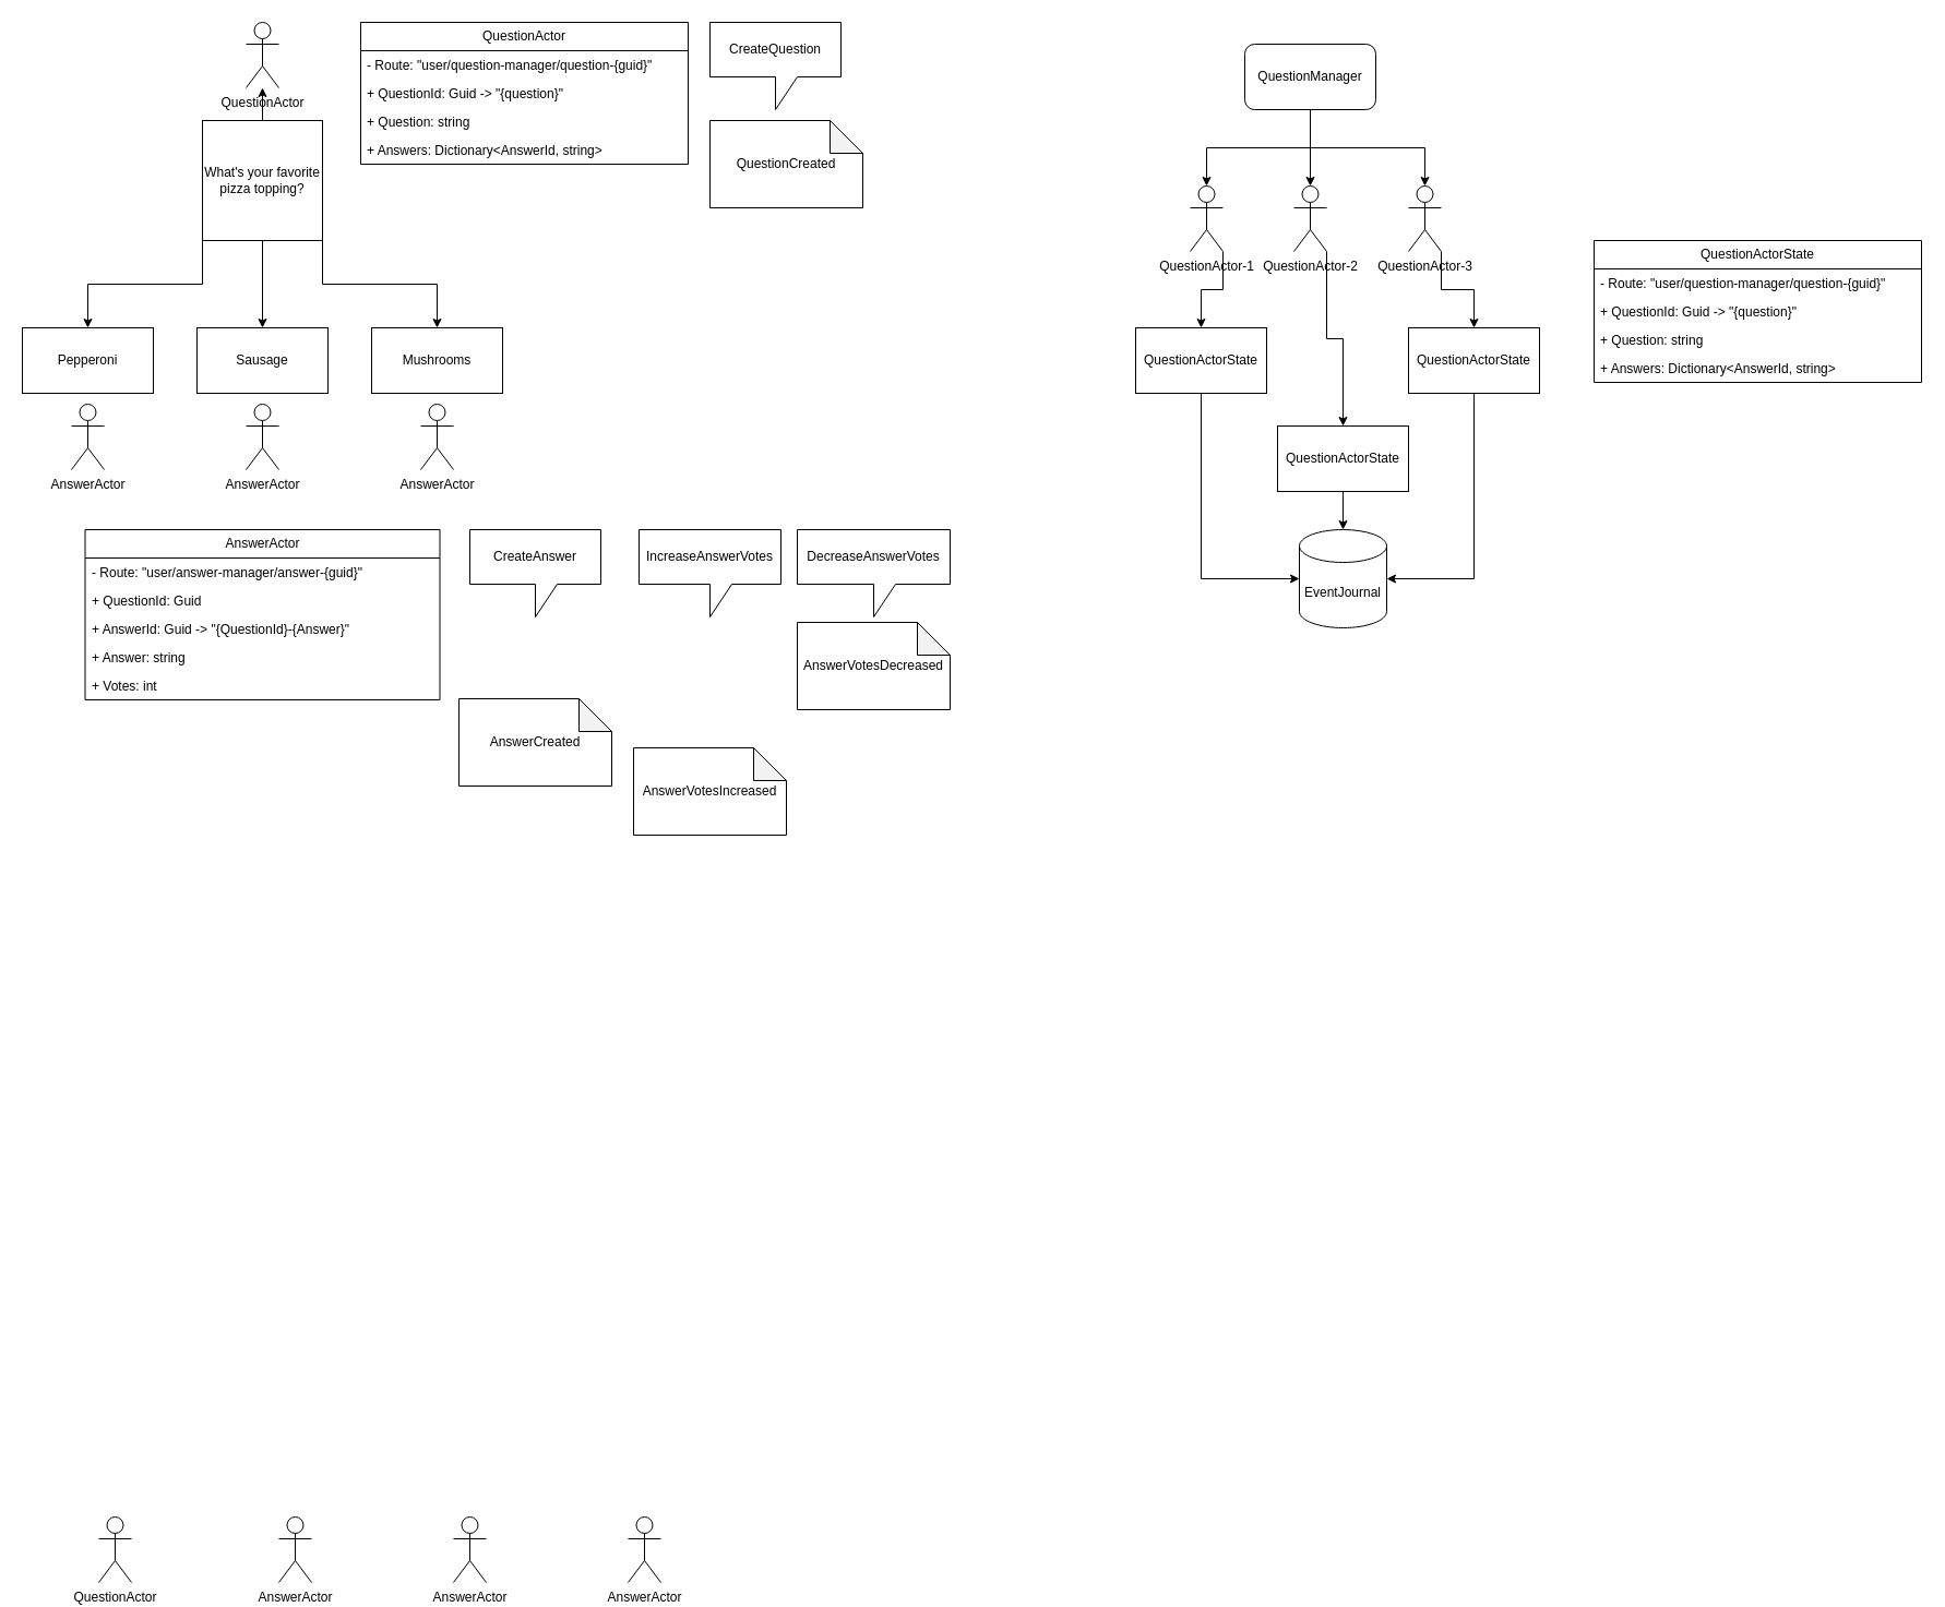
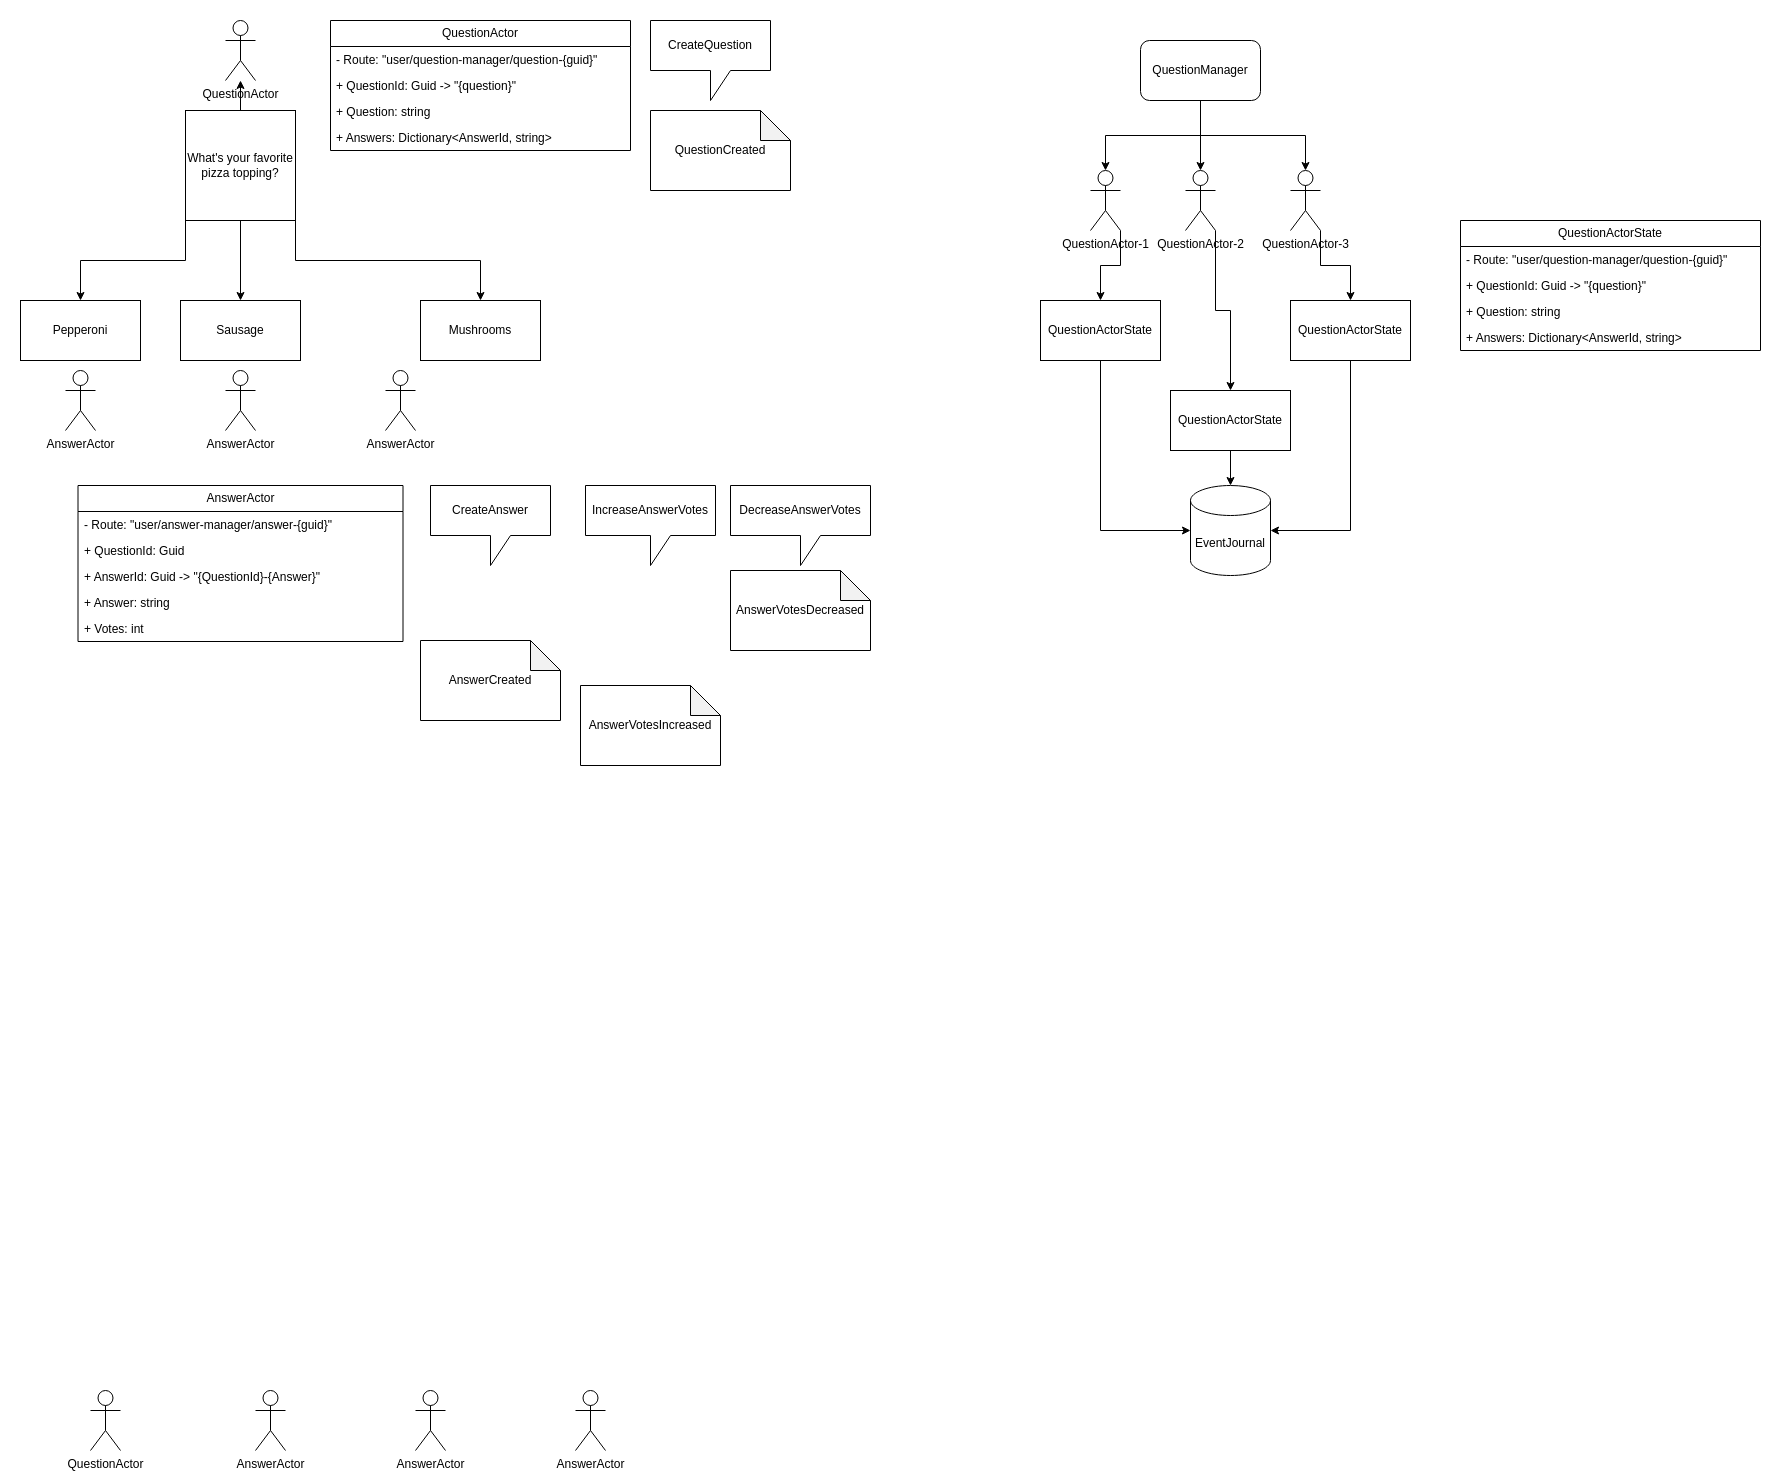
- <mxCell id="9" value="Mushrooms" style="rounded=0;whiteSpace=wrap;html=1;" parent="1" vertex="1"><mxGeometry x="340" y="300" width="120" height="60" as="geometry" /></mxCell>
+ <mxCell id="9" value="Mushrooms" style="rounded=0;whiteSpace=wrap;html=1;" parent="1" vertex="1"><mxGeometry x="420" y="300" width="120" height="60" as="geometry" /></mxCell>
